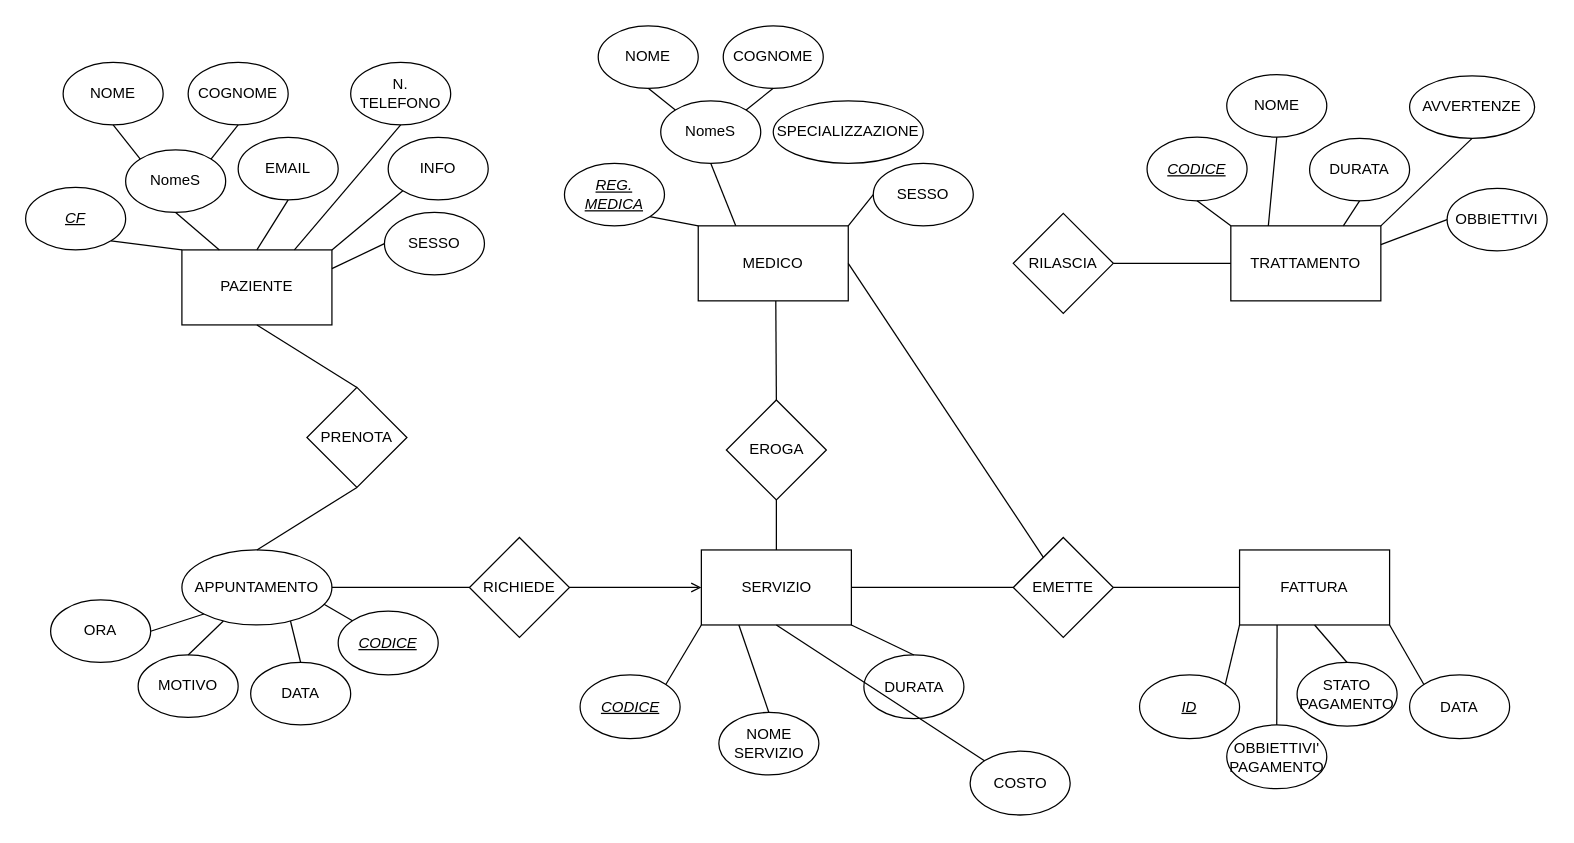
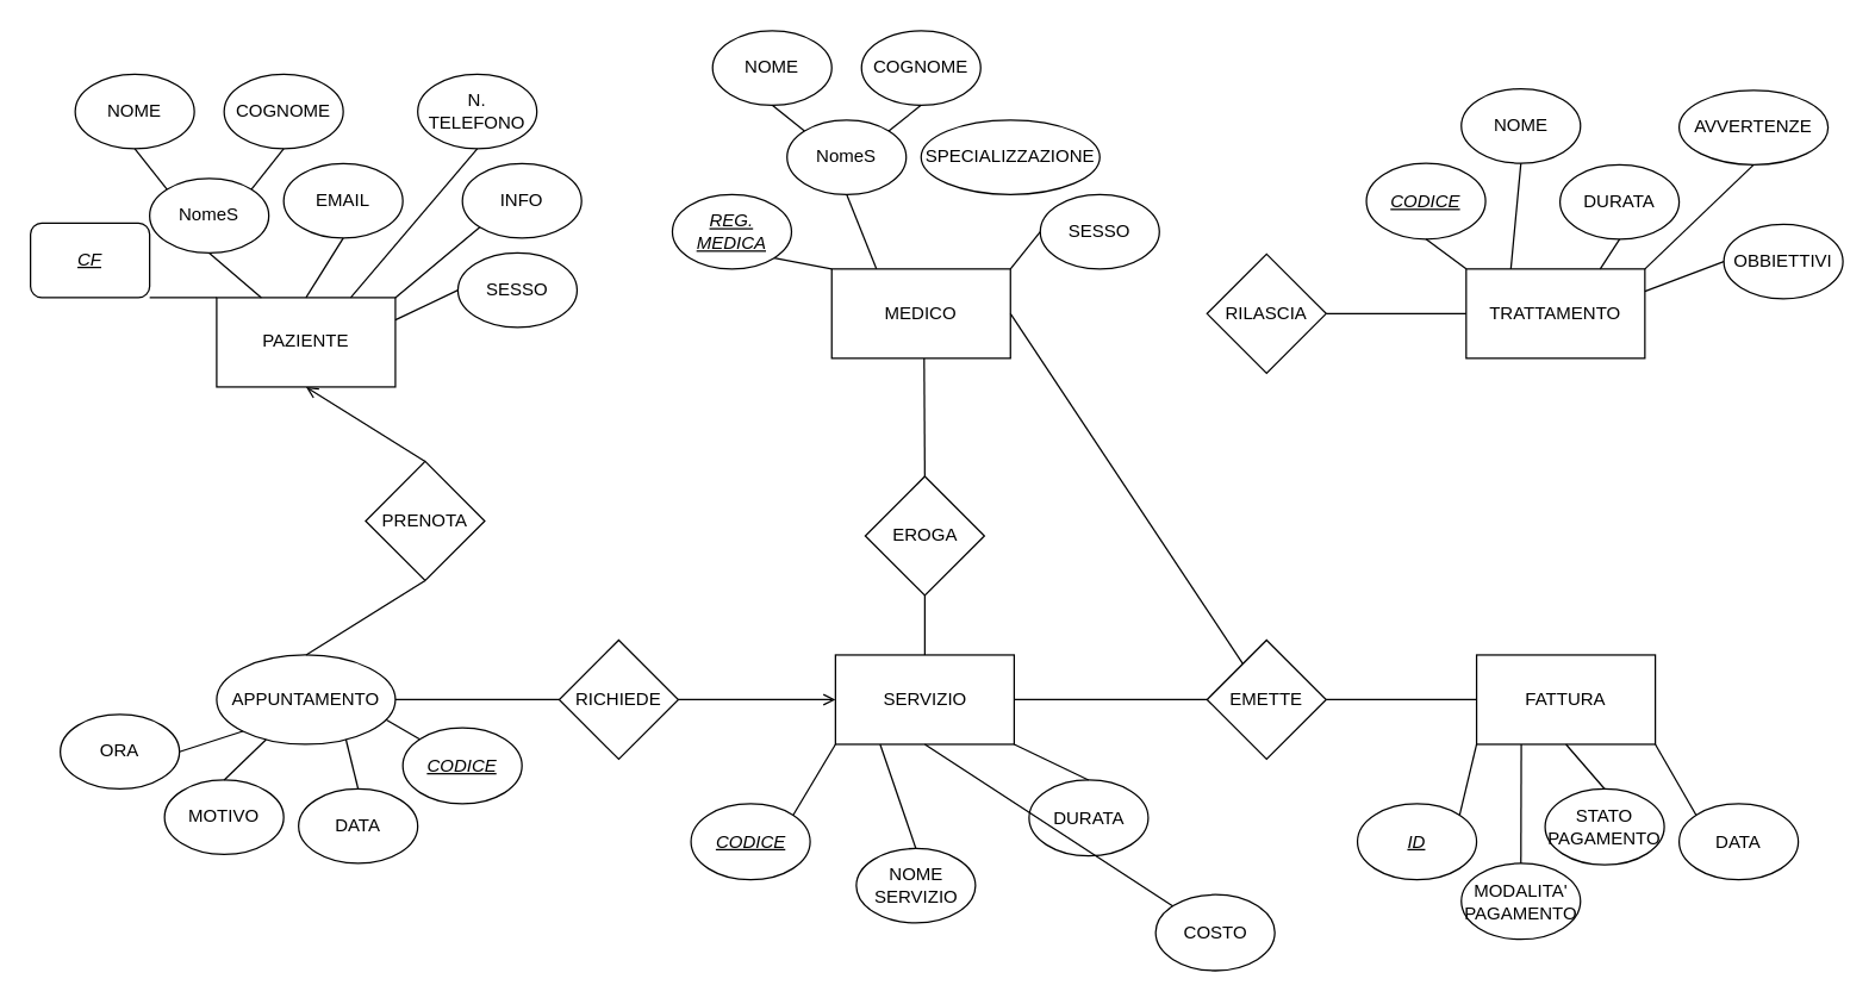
- <mxCell id="13" value="&lt;i&gt;&lt;u&gt;CF&lt;/u&gt;&lt;/i&gt;" style="ellipse;whiteSpace=wrap;html=1;" parent="1" vertex="1"><mxGeometry x="20" y="149.25" width="80" height="50" as="geometry" /></mxCell>
+ <mxCell id="13" value="&lt;i&gt;&lt;u&gt;CF&lt;/u&gt;&lt;/i&gt;" style="whiteSpace=wrap;html=1;rounded=1;" parent="1" vertex="1"><mxGeometry x="20" y="149.25" width="80" height="50" as="geometry" /></mxCell>
- <mxCell id="66" value="" style="endArrow=none;html=1;rounded=0;entryX=0.5;entryY=1;entryDx=0;entryDy=0;exitX=0.5;exitY=0;exitDx=0;exitDy=0;" parent="1" source="65" target="2" edge="1"><mxGeometry width="50" height="50" relative="1" as="geometry"><mxPoint x="85" y="329.25" as="sourcePoint" /><mxPoint x="135" y="279.25" as="targetPoint" /></mxGeometry></mxCell>
+ <mxCell id="66" value="" style="endArrow=open;html=1;rounded=0;entryX=0.5;entryY=1;entryDx=0;entryDy=0;exitX=0.5;exitY=0;exitDx=0;exitDy=0;" parent="1" source="65" target="2" edge="1"><mxGeometry width="50" height="50" relative="1" as="geometry"><mxPoint x="85" y="329.25" as="sourcePoint" /><mxPoint x="135" y="279.25" as="targetPoint" /></mxGeometry></mxCell>
- <mxCell id="43" value="OBBIETTIVI'&lt;div&gt;PAGAMENTO&lt;/div&gt;" style="ellipse;whiteSpace=wrap;html=1;" parent="1" vertex="1"><mxGeometry x="980.75" y="579.25" width="80" height="51" as="geometry" /></mxCell>
+ <mxCell id="43" value="MODALITA'&lt;div&gt;PAGAMENTO&lt;/div&gt;" style="ellipse;whiteSpace=wrap;html=1;" parent="1" vertex="1"><mxGeometry x="980.75" y="579.25" width="80" height="51" as="geometry" /></mxCell>
